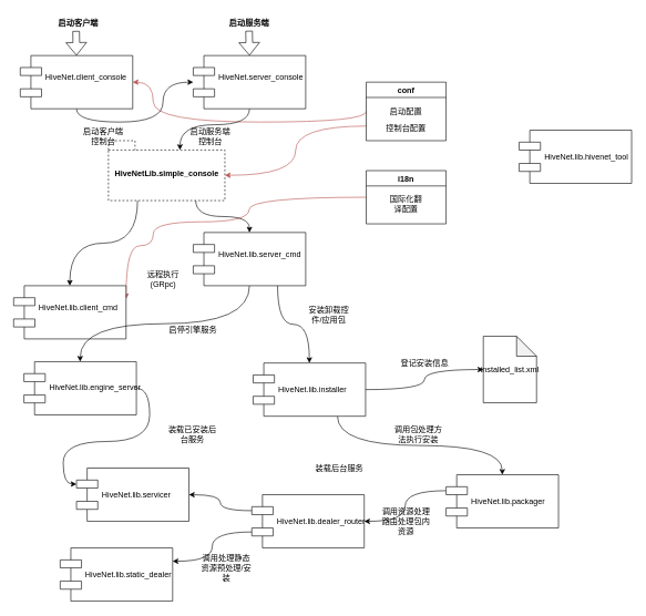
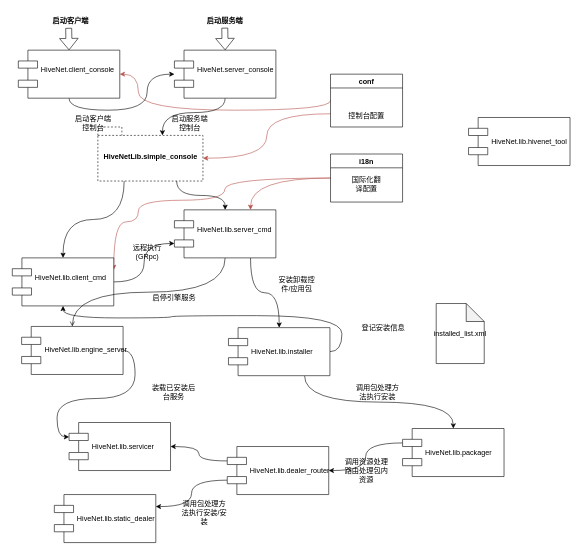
- <mxCell id="10" value="启动配置" style="text;html=1;strokeColor=none;fillColor=none;align=center;verticalAlign=middle;whiteSpace=wrap;rounded=0;dashed=1;" parent="9" vertex="1"><mxGeometry x="20" y="34" width="80" height="20" as="geometry" /></mxCell>
+ <mxCell id="3" style="edgeStyle=orthogonalEdgeStyle;curved=1;rounded=0;orthogonalLoop=1;jettySize=auto;html=1;exitX=0;exitY=0.5;exitDx=0;exitDy=0;entryX=0.75;entryY=0;entryDx=0;entryDy=0;fillColor=#f8cecc;strokeColor=#b85450;" parent="1" source="5" target="16" edge="1"><mxGeometry relative="1" as="geometry" /></mxCell>
+ <mxCell id="12" style="edgeStyle=orthogonalEdgeStyle;curved=1;rounded=0;orthogonalLoop=1;jettySize=auto;html=1;exitX=1;exitY=0.5;exitDx=0;exitDy=0;entryX=0;entryY=0.7;entryDx=0;entryDy=0;" parent="1" source="13" target="16" edge="1"><mxGeometry relative="1" as="geometry" /></mxCell>
- <mxCell id="14" style="edgeStyle=orthogonalEdgeStyle;curved=1;rounded=0;orthogonalLoop=1;jettySize=auto;html=1;exitX=0.5;exitY=1;exitDx=0;exitDy=0;entryX=0.5;entryY=0;entryDx=0;entryDy=0;" parent="1" source="16" target="32" edge="1"><mxGeometry relative="1" as="geometry" /></mxCell>
+ <mxCell id="14" style="edgeStyle=orthogonalEdgeStyle;curved=1;rounded=0;orthogonalLoop=1;jettySize=auto;html=1;exitX=0.5;exitY=1;exitDx=0;exitDy=0;entryX=0.5;entryY=0;entryDx=0;entryDy=0;endArrow=open;" parent="1" source="16" target="32" edge="1"><mxGeometry relative="1" as="geometry" /></mxCell>
- <mxCell id="42" style="edgeStyle=orthogonalEdgeStyle;curved=1;rounded=0;orthogonalLoop=1;jettySize=auto;html=1;exitX=1;exitY=0.5;exitDx=0;exitDy=0;entryX=0;entryY=0.5;entryDx=0;entryDy=0;entryPerimeter=0;" parent="1" source="43" target="34" edge="1"><mxGeometry relative="1" as="geometry" /></mxCell>
+ <mxCell id="42" style="edgeStyle=orthogonalEdgeStyle;curved=1;rounded=0;orthogonalLoop=1;jettySize=auto;html=1;exitX=1;exitY=0.5;exitDx=0;exitDy=0;" parent="1" source="43" target="13" edge="1"><mxGeometry relative="1" as="geometry" /></mxCell>
- <mxCell id="46" value="装载后台服务" style="text;html=1;strokeColor=none;fillColor=none;align=center;verticalAlign=middle;whiteSpace=wrap;rounded=0;dashed=1;" parent="1" vertex="1"><mxGeometry x="470" y="693" width="80" height="20" as="geometry" /></mxCell>
- <mxCell id="49" value="调用处理静态资源预处理/安装&lt;br&gt;" style="text;html=1;strokeColor=none;fillColor=none;align=center;verticalAlign=middle;whiteSpace=wrap;rounded=0;dashed=1;" parent="1" vertex="1"><mxGeometry x="300" y="843" width="80" height="20" as="geometry" /></mxCell>
+ <mxCell id="49" value="调用包处理方法执行安装/安装&lt;br&gt;" style="text;html=1;strokeColor=none;fillColor=none;align=center;verticalAlign=middle;whiteSpace=wrap;rounded=0;dashed=1;" parent="1" vertex="1"><mxGeometry x="300" y="843" width="80" height="20" as="geometry" /></mxCell>
